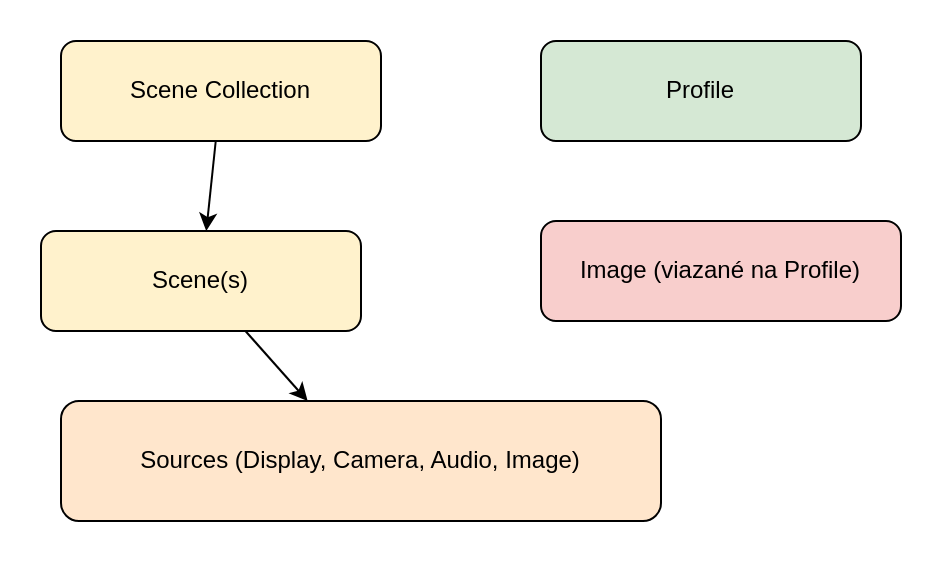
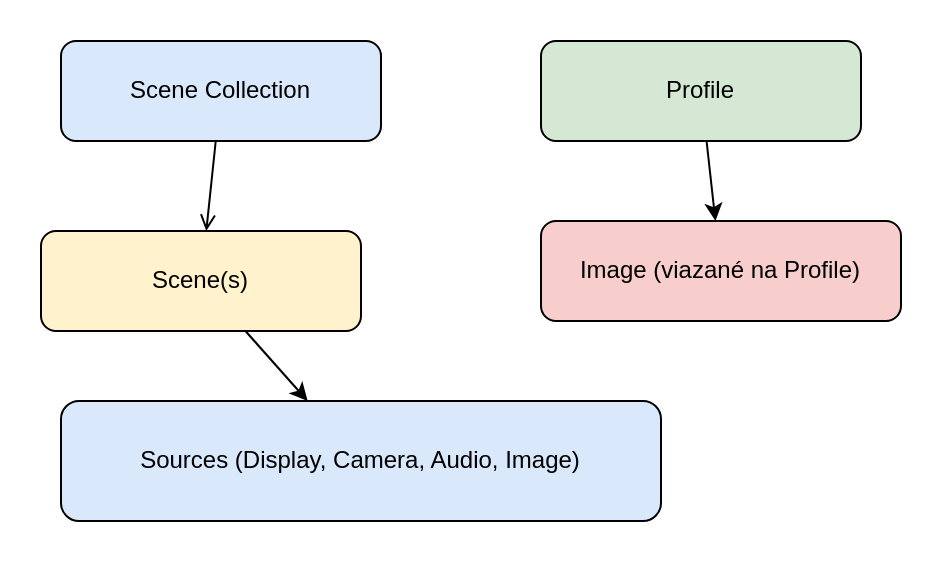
- <mxCell id="2" value="Scene Collection" style="rounded=1;whiteSpace=wrap;html=1;fillColor=#fff2cc;" vertex="1" parent="1"><mxGeometry x="30" y="20" width="160" height="50" as="geometry" /></mxCell>
+ <mxCell id="2" value="Scene Collection" style="rounded=1;whiteSpace=wrap;html=1;fillColor=#dae8fc" vertex="1" parent="1"><mxGeometry x="30" y="20" width="160" height="50" as="geometry" /></mxCell>
+ <mxCell id="9" edge="1" parent="1" source="3" target="6"><mxGeometry relative="1" as="geometry" /></mxCell>
- <mxCell id="7" edge="1" parent="1" source="2" target="4"><mxGeometry relative="1" as="geometry" /></mxCell>
+ <mxCell id="7" edge="1" parent="1" source="2" target="4" style="endArrow=open;"><mxGeometry relative="1" as="geometry" /></mxCell>
- <mxCell id="5" value="Sources (Display, Camera, Audio, Image)" style="rounded=1;whiteSpace=wrap;html=1;fillColor=#ffe6cc" vertex="1" parent="1"><mxGeometry x="30" y="200" width="300" height="60" as="geometry" /></mxCell>
+ <mxCell id="5" value="Sources (Display, Camera, Audio, Image)" style="rounded=1;whiteSpace=wrap;html=1;fillColor=#dae8fc;" vertex="1" parent="1"><mxGeometry x="30" y="200" width="300" height="60" as="geometry" /></mxCell>
